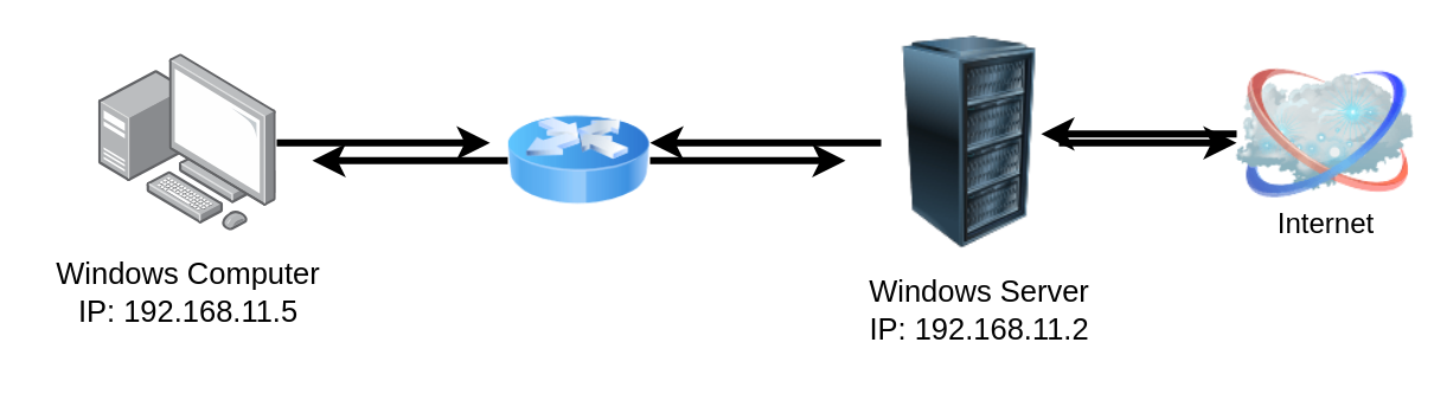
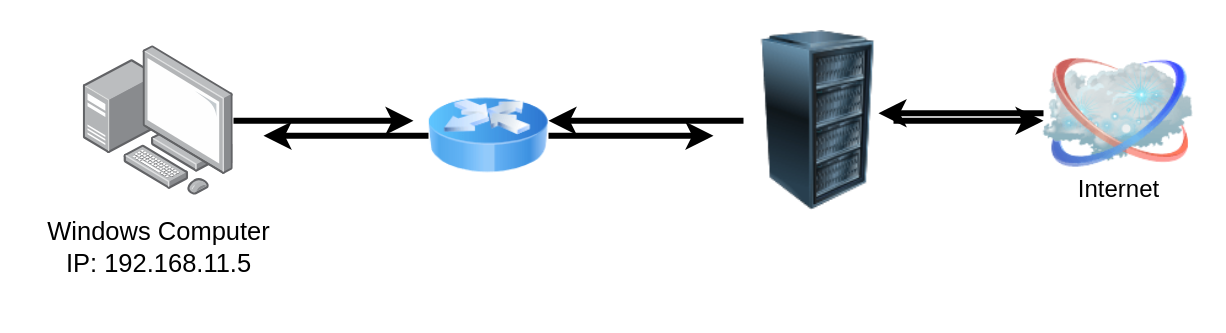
- <mxCell id="7" value="&lt;font style=&quot;font-size: 17px;&quot;&gt;Windows Server&lt;br&gt;IP: 192.168.11.2&lt;br&gt;&lt;/font&gt;" style="text;html=1;align=center;verticalAlign=middle;resizable=0;points=[];autosize=1;strokeColor=none;fillColor=none;" parent="1" vertex="1"><mxGeometry x="475" y="150" width="150" height="50" as="geometry" /></mxCell>
